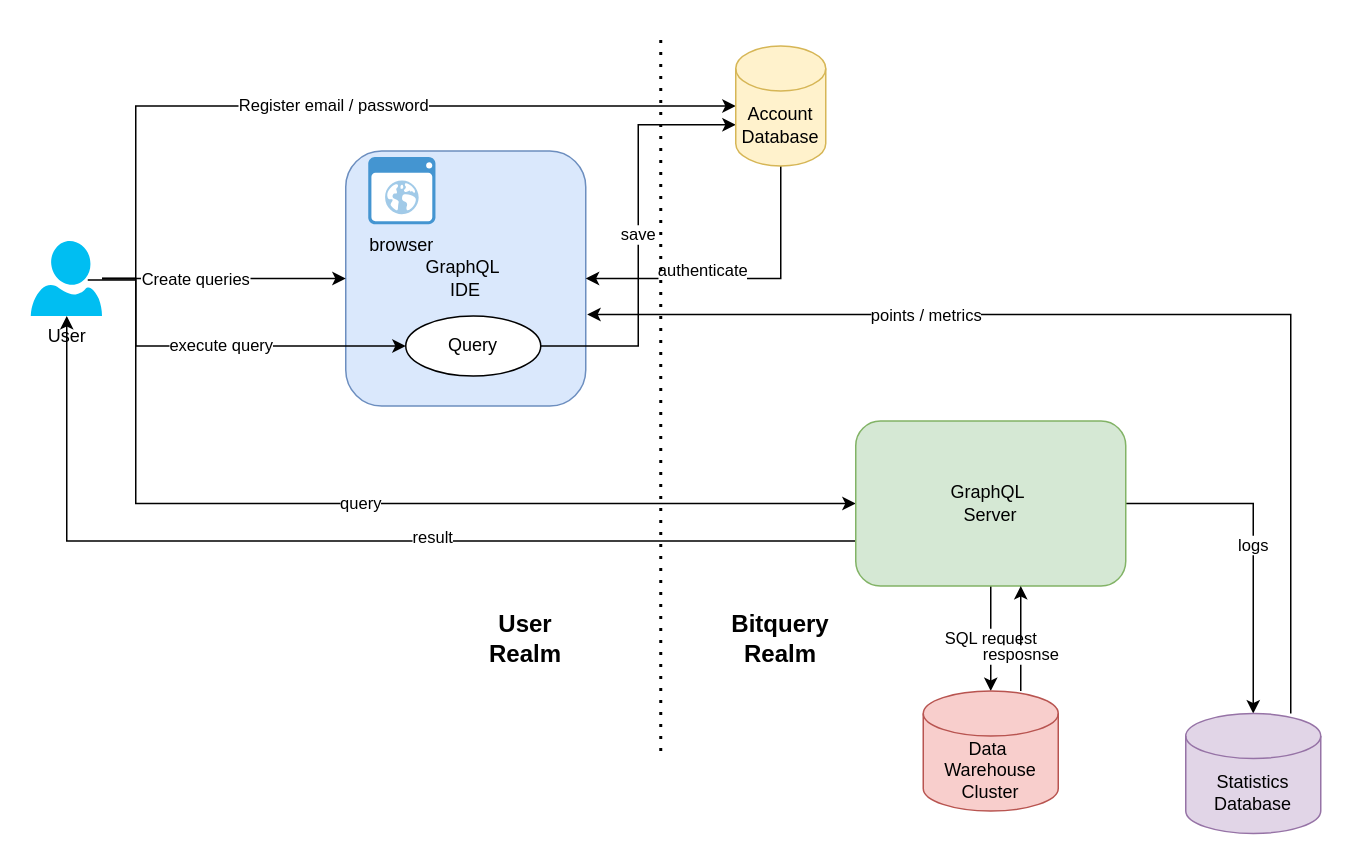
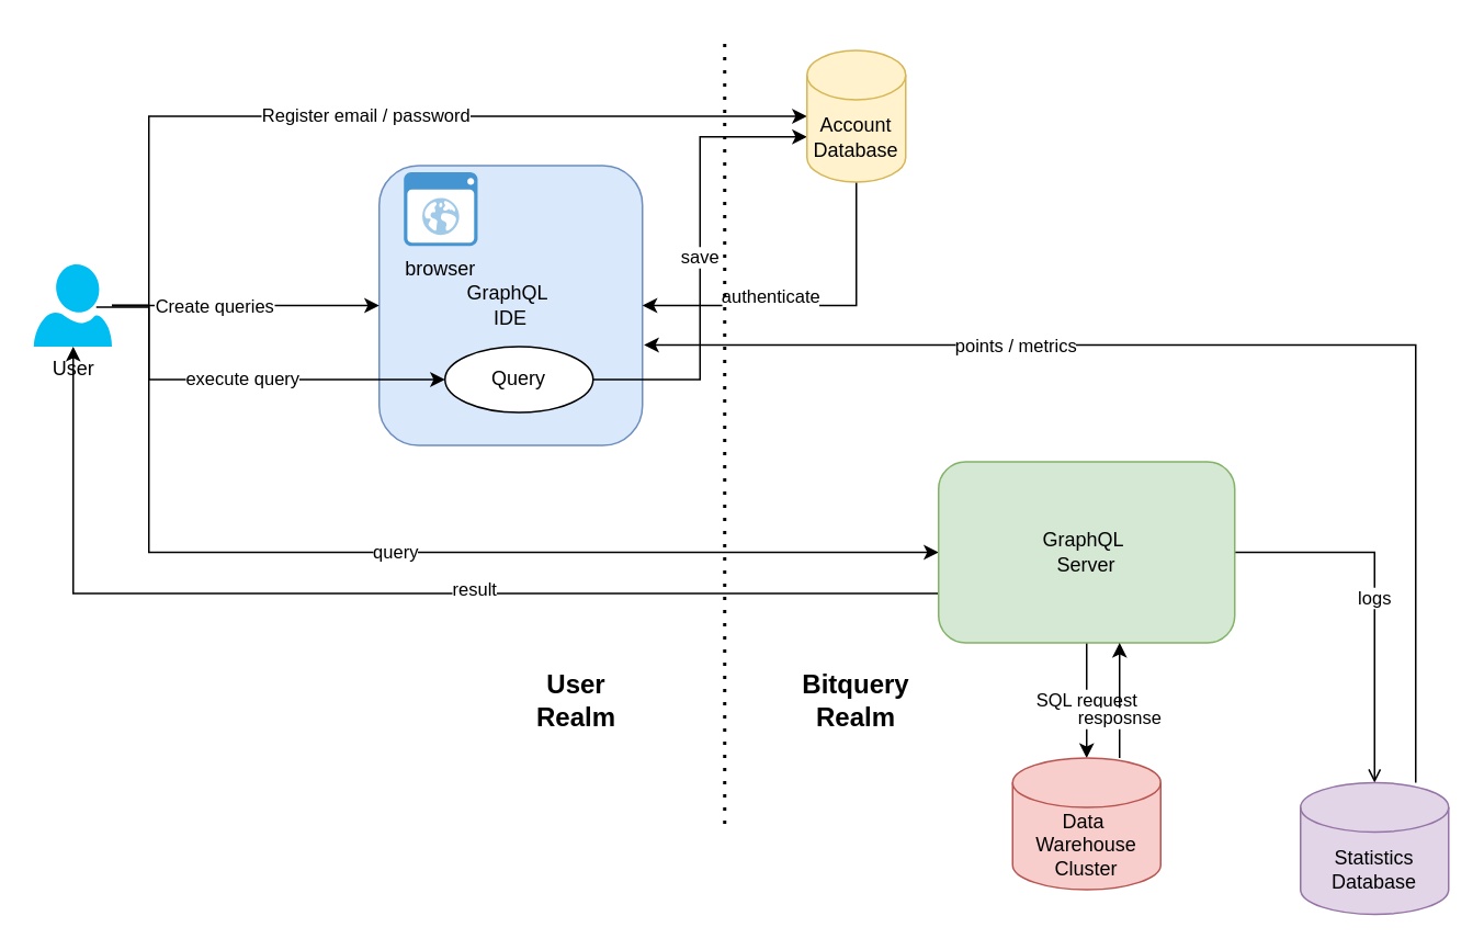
- <mxCell id="17" value="logs" style="edgeStyle=orthogonalEdgeStyle;rounded=0;orthogonalLoop=1;jettySize=auto;html=1;entryX=0.5;entryY=0;entryDx=0;entryDy=0;entryPerimeter=0;fontSize=11;" edge="1" parent="1" source="18" target="27"><mxGeometry relative="1" as="geometry" /></mxCell>
+ <mxCell id="17" value="logs" style="edgeStyle=orthogonalEdgeStyle;rounded=0;orthogonalLoop=1;jettySize=auto;html=1;entryX=0.5;entryY=0;entryDx=0;entryDy=0;entryPerimeter=0;fontSize=11;endArrow=open;" edge="1" parent="1" source="18" target="27"><mxGeometry relative="1" as="geometry" /></mxCell>
